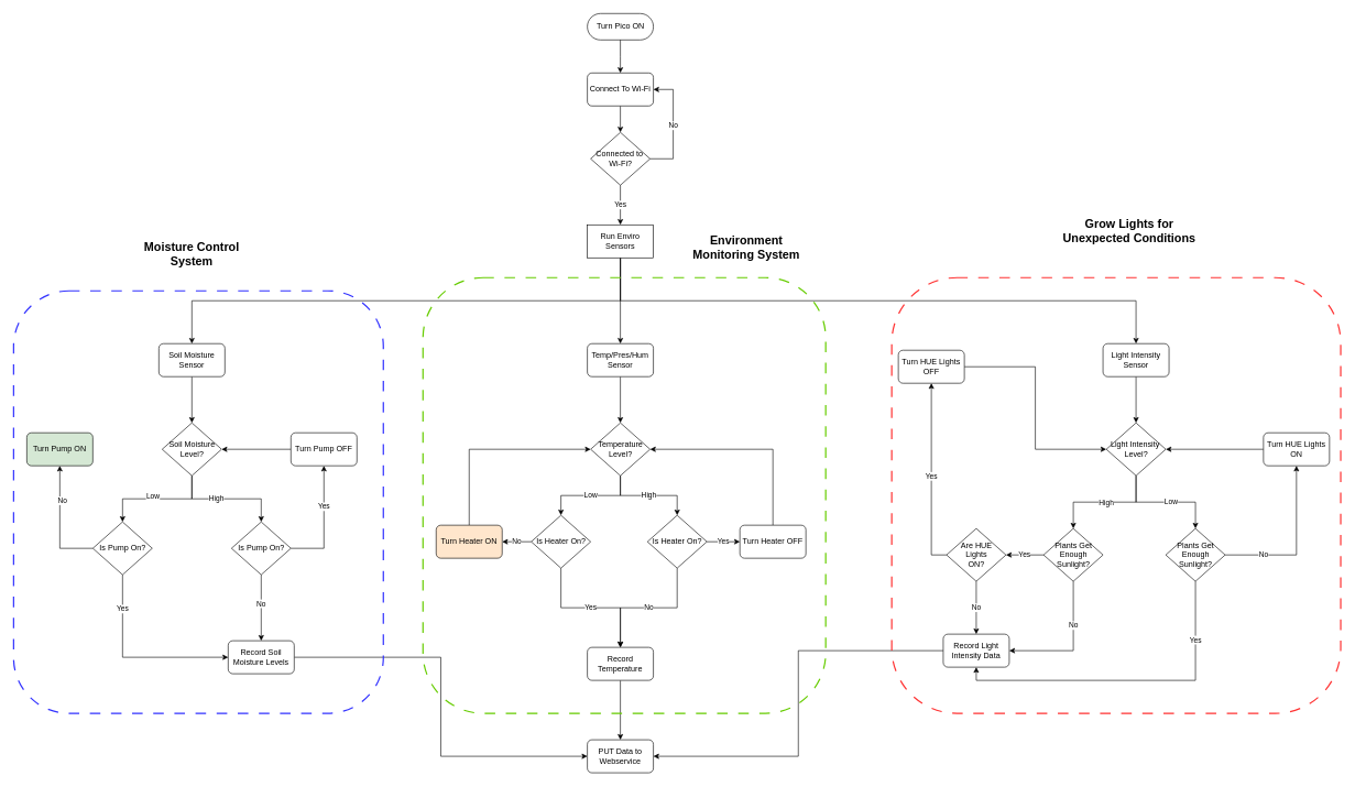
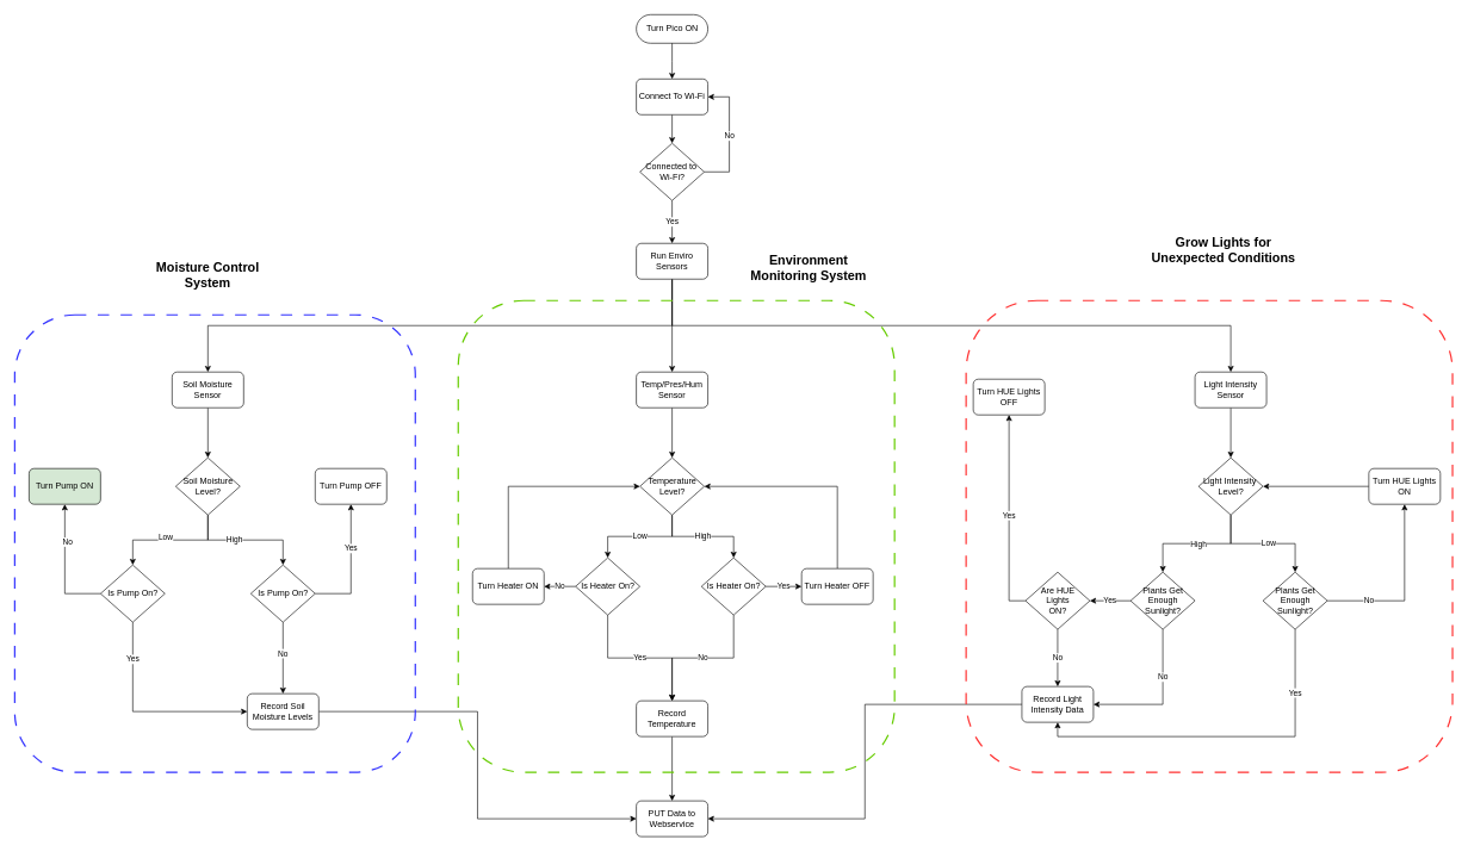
- <mxCell id="12" value="Run Enviro Sensors" style="whiteSpace=wrap;html=1;absoluteArcSize=1;arcSize=14;strokeWidth=1;rounded=0;" parent="1" vertex="1"><mxGeometry x="889" y="340" width="100" height="50" as="geometry" /></mxCell>
+ <mxCell id="12" value="Run Enviro Sensors" style="rounded=1;whiteSpace=wrap;html=1;absoluteArcSize=1;arcSize=14;strokeWidth=1;" parent="1" vertex="1"><mxGeometry x="889" y="340" width="100" height="50" as="geometry" /></mxCell>
- <mxCell id="52" style="edgeStyle=orthogonalEdgeStyle;rounded=0;orthogonalLoop=1;jettySize=auto;html=1;exitX=1;exitY=0.5;exitDx=0;exitDy=0;entryX=0;entryY=0.5;entryDx=0;entryDy=0;" parent="1" source="53" target="22" edge="1"><mxGeometry relative="1" as="geometry" /></mxCell>
- <mxCell id="50" style="edgeStyle=orthogonalEdgeStyle;rounded=0;orthogonalLoop=1;jettySize=auto;html=1;entryX=1;entryY=0.5;entryDx=0;entryDy=0;" parent="1" source="51" target="30" edge="1"><mxGeometry relative="1" as="geometry" /></mxCell>
- <mxCell id="58" value="Turn Heater ON" style="rounded=1;whiteSpace=wrap;html=1;absoluteArcSize=1;arcSize=14;strokeWidth=1;fillColor=#ffe6cc;" parent="1" vertex="1"><mxGeometry x="660" y="795" width="100" height="50" as="geometry" /></mxCell>
+ <mxCell id="58" value="Turn Heater ON" style="rounded=1;whiteSpace=wrap;html=1;absoluteArcSize=1;arcSize=14;strokeWidth=1;" parent="1" vertex="1"><mxGeometry x="660" y="795" width="100" height="50" as="geometry" /></mxCell>
